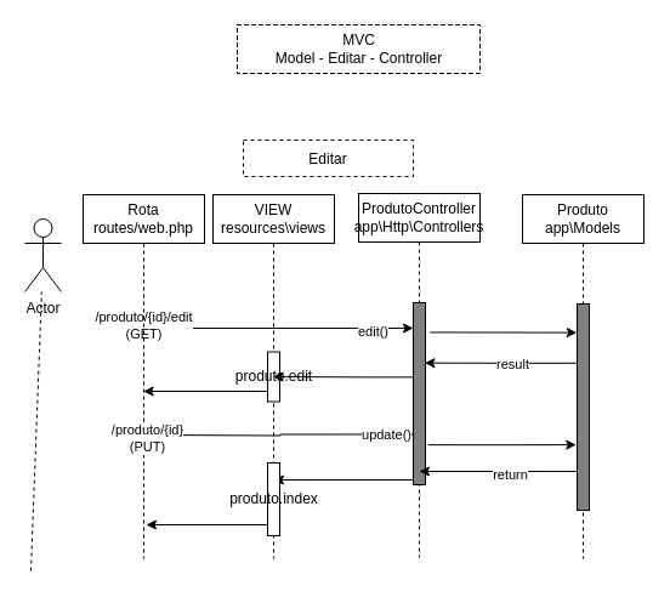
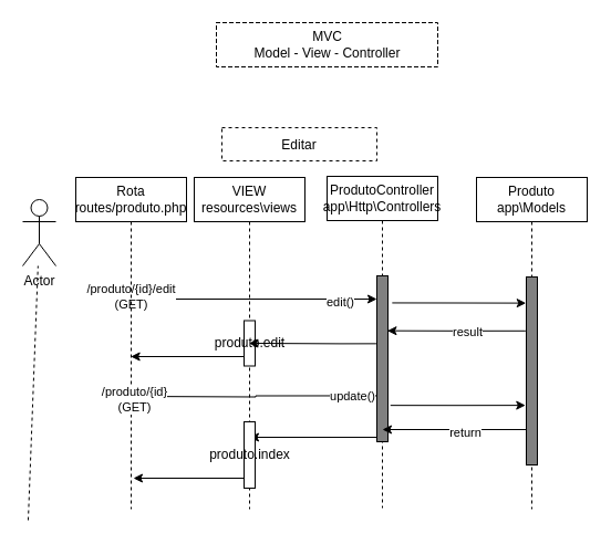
- <mxCell id="2" value="MVC&lt;br&gt;Model - Editar - Controller" style="shape=partialRectangle;html=1;top=1;align=center;dashed=1;" parent="1" vertex="1"><mxGeometry x="195" y="20" width="200" height="40" as="geometry" /></mxCell>
+ <mxCell id="2" value="MVC&lt;br&gt;Model - View - Controller" style="shape=partialRectangle;html=1;top=1;align=center;dashed=1;" parent="1" vertex="1"><mxGeometry x="195" y="20" width="200" height="40" as="geometry" /></mxCell>
- <mxCell id="13" value="Rota&lt;br&gt;routes/web.php" style="shape=umlLifeline;perimeter=lifelinePerimeter;whiteSpace=wrap;html=1;container=1;collapsible=0;recursiveResize=0;outlineConnect=0;align=center;" parent="1" vertex="1"><mxGeometry x="68" y="160" width="100" height="300" as="geometry" /></mxCell>
+ <mxCell id="13" value="Rota&lt;br&gt;routes/produto.php" style="shape=umlLifeline;perimeter=lifelinePerimeter;whiteSpace=wrap;html=1;container=1;collapsible=0;recursiveResize=0;outlineConnect=0;align=center;" parent="1" vertex="1"><mxGeometry x="68" y="160" width="100" height="300" as="geometry" /></mxCell>
- <mxCell id="19" value="/produto/{id}&lt;br&gt;(PUT)" style="edgeLabel;html=1;align=center;verticalAlign=middle;resizable=0;points=[];" parent="1" vertex="1" connectable="0"><mxGeometry x="120" y="360" as="geometry" /></mxCell>
+ <mxCell id="19" value="/produto/{id}&lt;br&gt;(GET)" style="edgeLabel;html=1;align=center;verticalAlign=middle;resizable=0;points=[];" parent="1" vertex="1" connectable="0"><mxGeometry x="120" y="360" as="geometry" /></mxCell>
